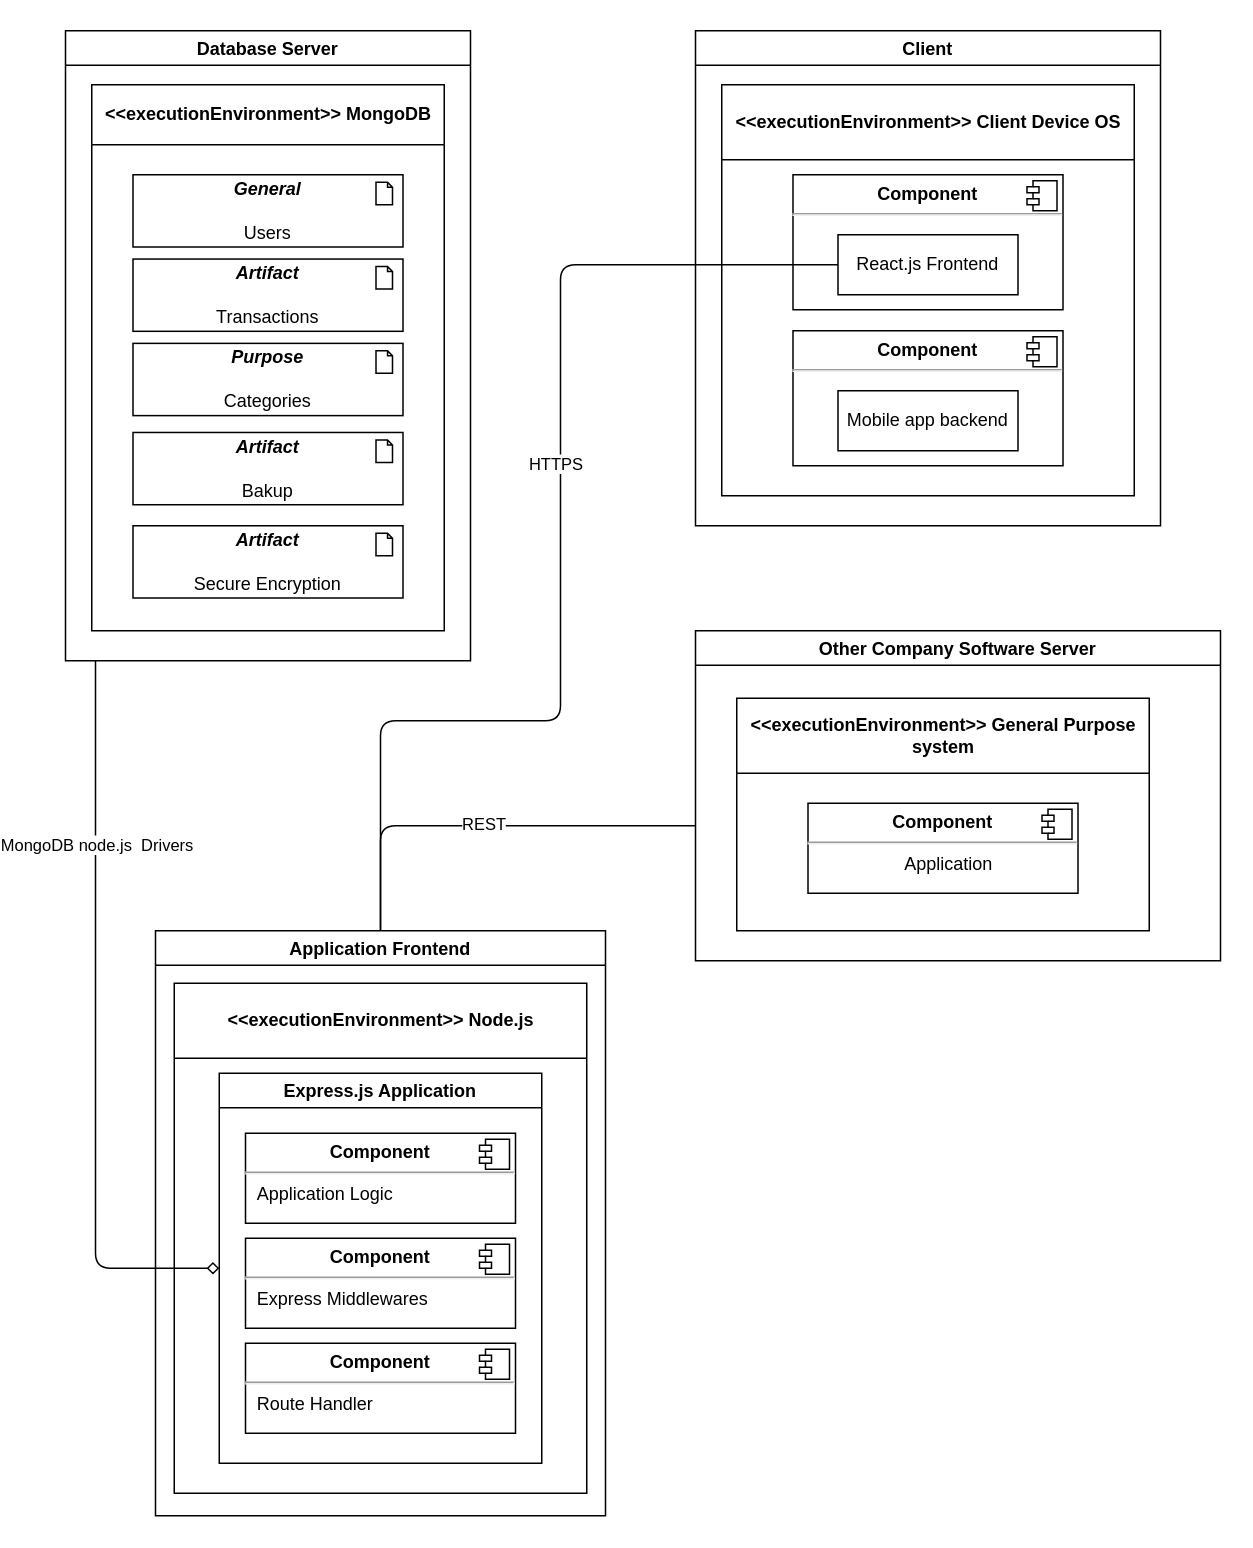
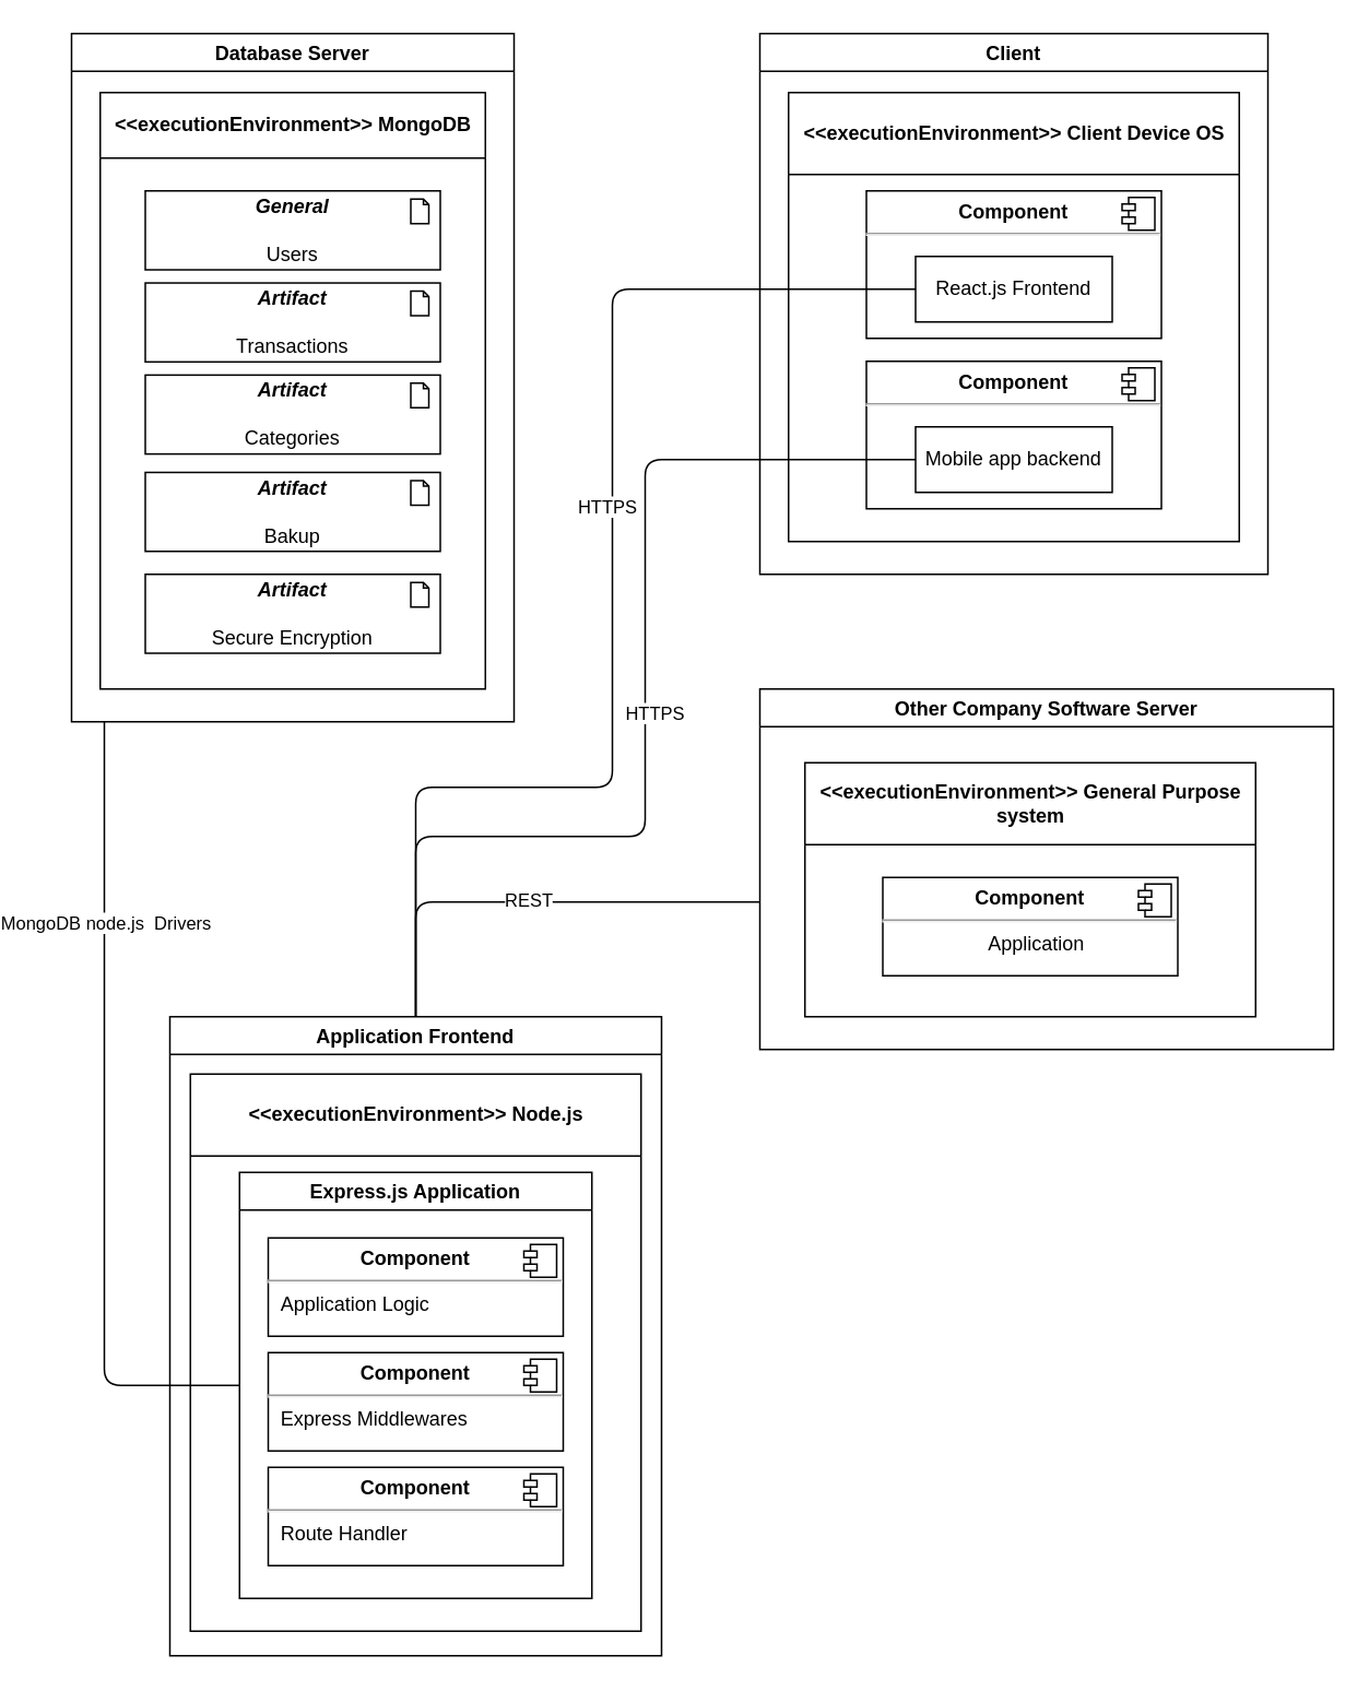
- <mxCell id="18" value="&lt;div style=&quot;&quot;&gt;&lt;div style=&quot;&quot;&gt;&lt;div style=&quot;&quot;&gt;&lt;div style=&quot;&quot;&gt;&lt;div style=&quot;&quot;&gt;&lt;div style=&quot;&quot;&gt;&lt;i style=&quot;font-weight: bold;&quot;&gt;Purpose&lt;/i&gt;&lt;/div&gt;&lt;/div&gt;&lt;/div&gt;&lt;/div&gt;&lt;/div&gt;&lt;/div&gt;&lt;br&gt;Categories" style="html=1;outlineConnect=0;whiteSpace=wrap;shape=mxgraph.archimate.application;appType=artifact;align=center;" parent="15" vertex="1"><mxGeometry y="112.409" width="180" height="48.175" as="geometry" /></mxCell>
+ <mxCell id="18" value="&lt;div style=&quot;&quot;&gt;&lt;div style=&quot;&quot;&gt;&lt;div style=&quot;&quot;&gt;&lt;div style=&quot;&quot;&gt;&lt;div style=&quot;&quot;&gt;&lt;div style=&quot;&quot;&gt;&lt;i style=&quot;font-weight: bold;&quot;&gt;Artifact&lt;/i&gt;&lt;/div&gt;&lt;/div&gt;&lt;/div&gt;&lt;/div&gt;&lt;/div&gt;&lt;/div&gt;&lt;br&gt;Categories" style="html=1;outlineConnect=0;whiteSpace=wrap;shape=mxgraph.archimate.application;appType=artifact;align=center;" parent="15" vertex="1"><mxGeometry y="112.409" width="180" height="48.175" as="geometry" /></mxCell>
+ <mxCell id="37" style="edgeStyle=orthogonalEdgeStyle;rounded=1;orthogonalLoop=1;jettySize=auto;html=1;entryX=0.5;entryY=0;entryDx=0;entryDy=0;endArrow=none;endFill=0;" parent="1" source="28" target="2" edge="1"><mxGeometry relative="1" as="geometry"><Array as="points"><mxPoint x="370" y="280" /><mxPoint x="370" y="510" /><mxPoint x="230" y="510" /></Array></mxGeometry></mxCell>
+ <mxCell id="38" value="HTTPS" style="edgeLabel;html=1;align=center;verticalAlign=middle;resizable=0;points=[];" parent="37" vertex="1" connectable="0"><mxGeometry x="-0.012" y="5" relative="1" as="geometry"><mxPoint as="offset" /></mxGeometry></mxCell>
- <mxCell id="11" style="edgeStyle=orthogonalEdgeStyle;rounded=1;orthogonalLoop=1;jettySize=auto;html=1;entryX=0;entryY=0.5;entryDx=0;entryDy=0;endArrow=diamond;endFill=0;" parent="1" source="13" target="4" edge="1"><mxGeometry relative="1" as="geometry"><Array as="points"><mxPoint x="155" y="420" /><mxPoint x="40" y="420" /><mxPoint x="40" y="685" /></Array></mxGeometry></mxCell>
+ <mxCell id="11" style="edgeStyle=orthogonalEdgeStyle;rounded=1;orthogonalLoop=1;jettySize=auto;html=1;entryX=0;entryY=0.5;entryDx=0;entryDy=0;endArrow=none;endFill=0;" parent="1" source="13" target="4" edge="1"><mxGeometry relative="1" as="geometry"><Array as="points"><mxPoint x="155" y="420" /><mxPoint x="40" y="420" /><mxPoint x="40" y="685" /></Array></mxGeometry></mxCell>
